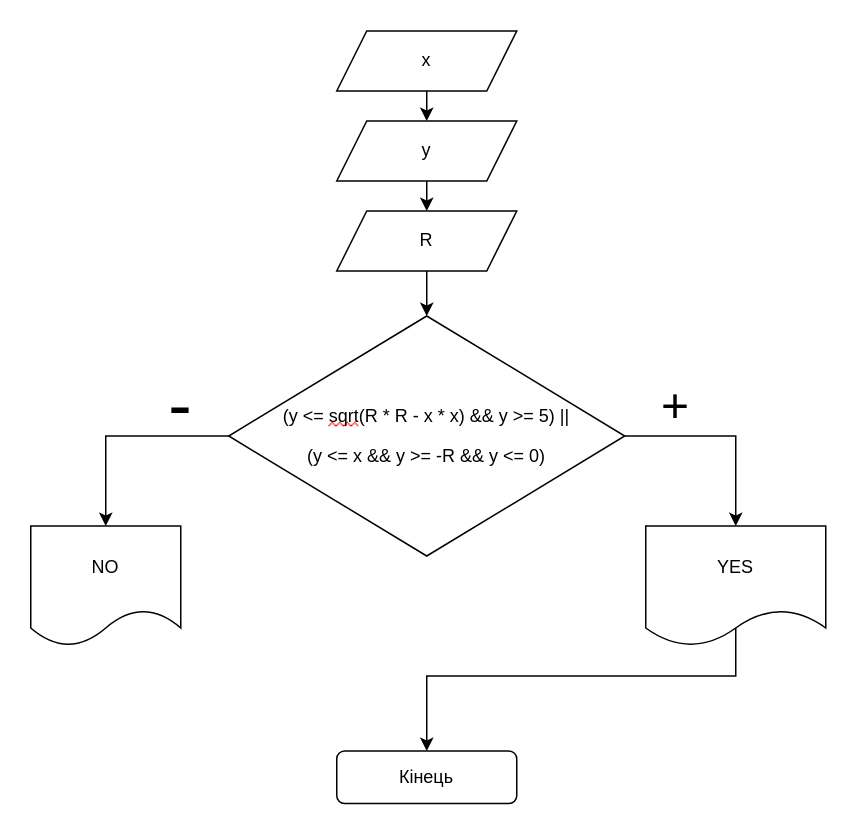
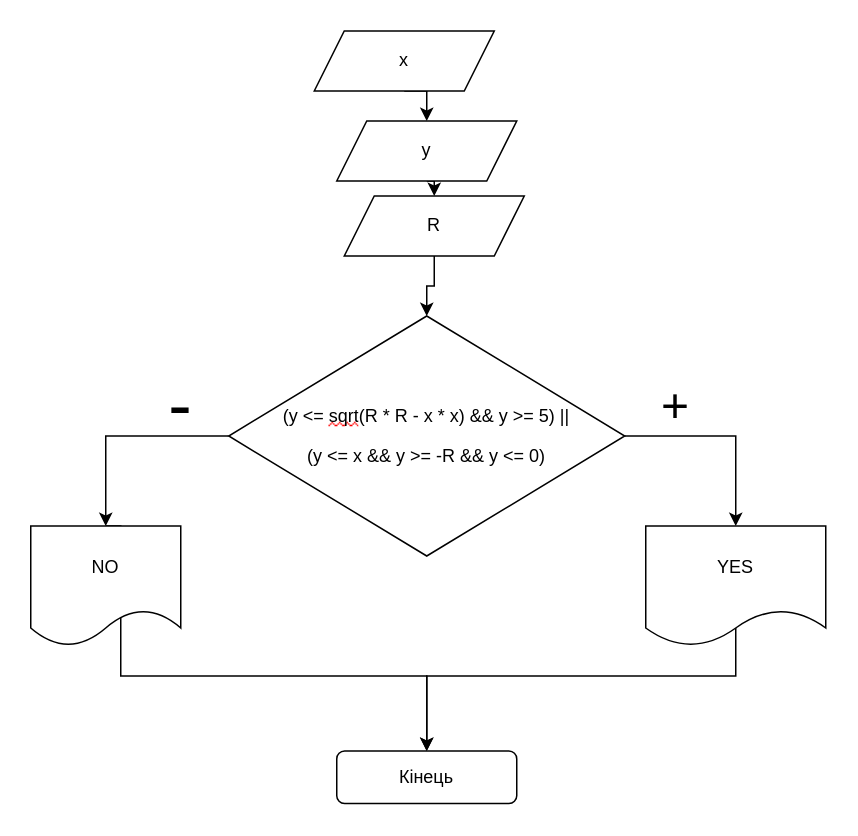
- <mxCell id="3" value="x" style="shape=parallelogram;perimeter=parallelogramPerimeter;whiteSpace=wrap;html=1;fixedSize=1;" vertex="1" parent="1"><mxGeometry x="224" y="20" width="120" height="40" as="geometry" /></mxCell>
+ <mxCell id="3" value="x" style="shape=parallelogram;perimeter=parallelogramPerimeter;whiteSpace=wrap;html=1;fixedSize=1;" vertex="1" parent="1"><mxGeometry x="209" y="20" width="120" height="40" as="geometry" /></mxCell>
- <mxCell id="7" value="R" style="shape=parallelogram;perimeter=parallelogramPerimeter;whiteSpace=wrap;html=1;fixedSize=1;" vertex="1" parent="1"><mxGeometry x="224" y="140" width="120" height="40" as="geometry" /></mxCell>
+ <mxCell id="7" value="R" style="shape=parallelogram;perimeter=parallelogramPerimeter;whiteSpace=wrap;html=1;fixedSize=1;" vertex="1" parent="1"><mxGeometry x="229" y="130" width="120" height="40" as="geometry" /></mxCell>
+ <mxCell id="13" style="edgeStyle=orthogonalEdgeStyle;rounded=0;orthogonalLoop=1;jettySize=auto;html=1;exitX=0.5;exitY=0;exitDx=0;exitDy=0;" edge="1" parent="1" source="14" target="15"><mxGeometry relative="1" as="geometry"><Array as="points"><mxPoint x="80" y="450" /><mxPoint x="284" y="450" /></Array></mxGeometry></mxCell>
